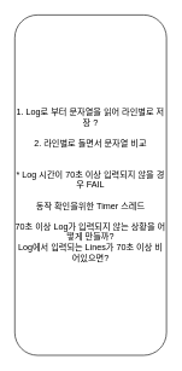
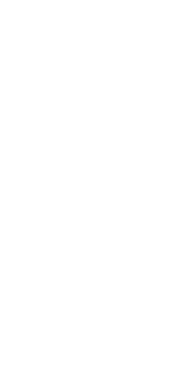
- <mxCell id="2" value="1. Log로 부터 문자열을 읽어 라인별로 저장 ?&lt;br&gt;&lt;br&gt;2. 라인별로 돌면서 문자열 비교&lt;br&gt;&lt;br&gt;&lt;br&gt;* Log 시간이 70초 이상 입력되지 않을 경우 FAIL&lt;br&gt;&lt;br&gt;동작 확인을위한 Timer 스레드&lt;br&gt;&lt;br&gt;70초 이상 Log가 입력되지 않는 상황을 어떻게 만들까?&lt;br&gt;Log에서 입력되는 Lines가 70초 이상 비어있으면?" style="rounded=1;whiteSpace=wrap;html=1;fontSize=12;glass=0;strokeWidth=1;shadow=0;" parent="1" vertex="1"><mxGeometry x="20" y="20" width="210" height="470" as="geometry" /></mxCell>
